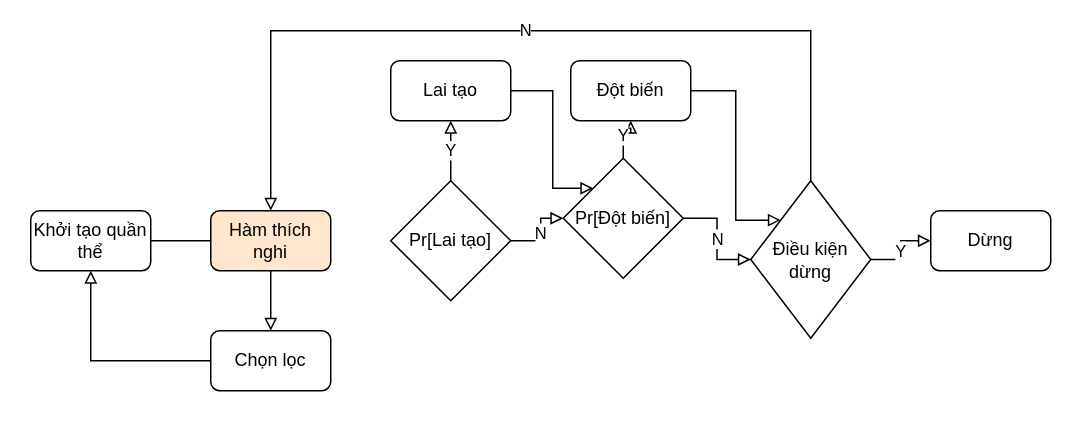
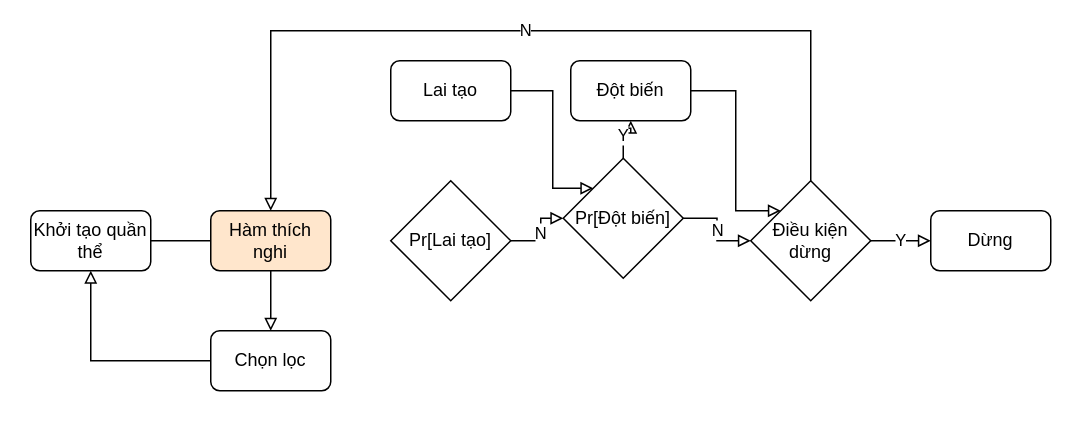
- <mxCell id="5" value="Y" style="edgeStyle=orthogonalEdgeStyle;rounded=0;orthogonalLoop=1;jettySize=auto;html=1;endArrow=block;endFill=0;" edge="1" parent="1" source="6" target="21"><mxGeometry relative="1" as="geometry" /></mxCell>
- <mxCell id="17" value="&lt;div&gt;Điều kiện &lt;br&gt;&lt;/div&gt;&lt;div&gt;dừng&lt;/div&gt;" style="rhombus;whiteSpace=wrap;html=1;" vertex="1" parent="1"><mxGeometry x="500" y="120" width="80" height="105" as="geometry" /></mxCell>
+ <mxCell id="17" value="&lt;div&gt;Điều kiện &lt;br&gt;&lt;/div&gt;&lt;div&gt;dừng&lt;/div&gt;" style="rhombus;whiteSpace=wrap;html=1;" vertex="1" parent="1"><mxGeometry x="500" y="120" width="80" height="80" as="geometry" /></mxCell>
